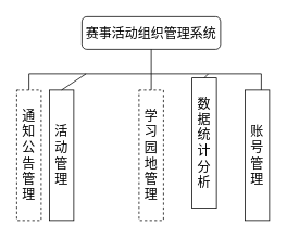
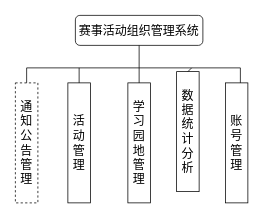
- <mxCell id="4" value="&lt;font style=&quot;font-size: 16px;&quot;&gt;活动管理&lt;/font&gt;" style="rounded=0;whiteSpace=wrap;html=1;" parent="1" vertex="1"><mxGeometry x="60" y="110" width="30" height="160" as="geometry" /></mxCell>
+ <mxCell id="4" value="&lt;font style=&quot;font-size: 16px;&quot;&gt;活动管理&lt;/font&gt;" style="rounded=0;whiteSpace=wrap;html=1;" parent="1" vertex="1"><mxGeometry x="90" y="110" width="30" height="160" as="geometry" /></mxCell>
- <mxCell id="5" value="&lt;font style=&quot;font-size: 16px;&quot;&gt;学习园地管理&lt;/font&gt;" style="rounded=0;whiteSpace=wrap;html=1;dashed=1;" parent="1" vertex="1"><mxGeometry x="170" y="110" width="30" height="160" as="geometry" /></mxCell>
+ <mxCell id="5" value="&lt;font style=&quot;font-size: 16px;&quot;&gt;学习园地管理&lt;/font&gt;" style="rounded=0;whiteSpace=wrap;html=1;" parent="1" vertex="1"><mxGeometry x="170" y="110" width="30" height="160" as="geometry" /></mxCell>
